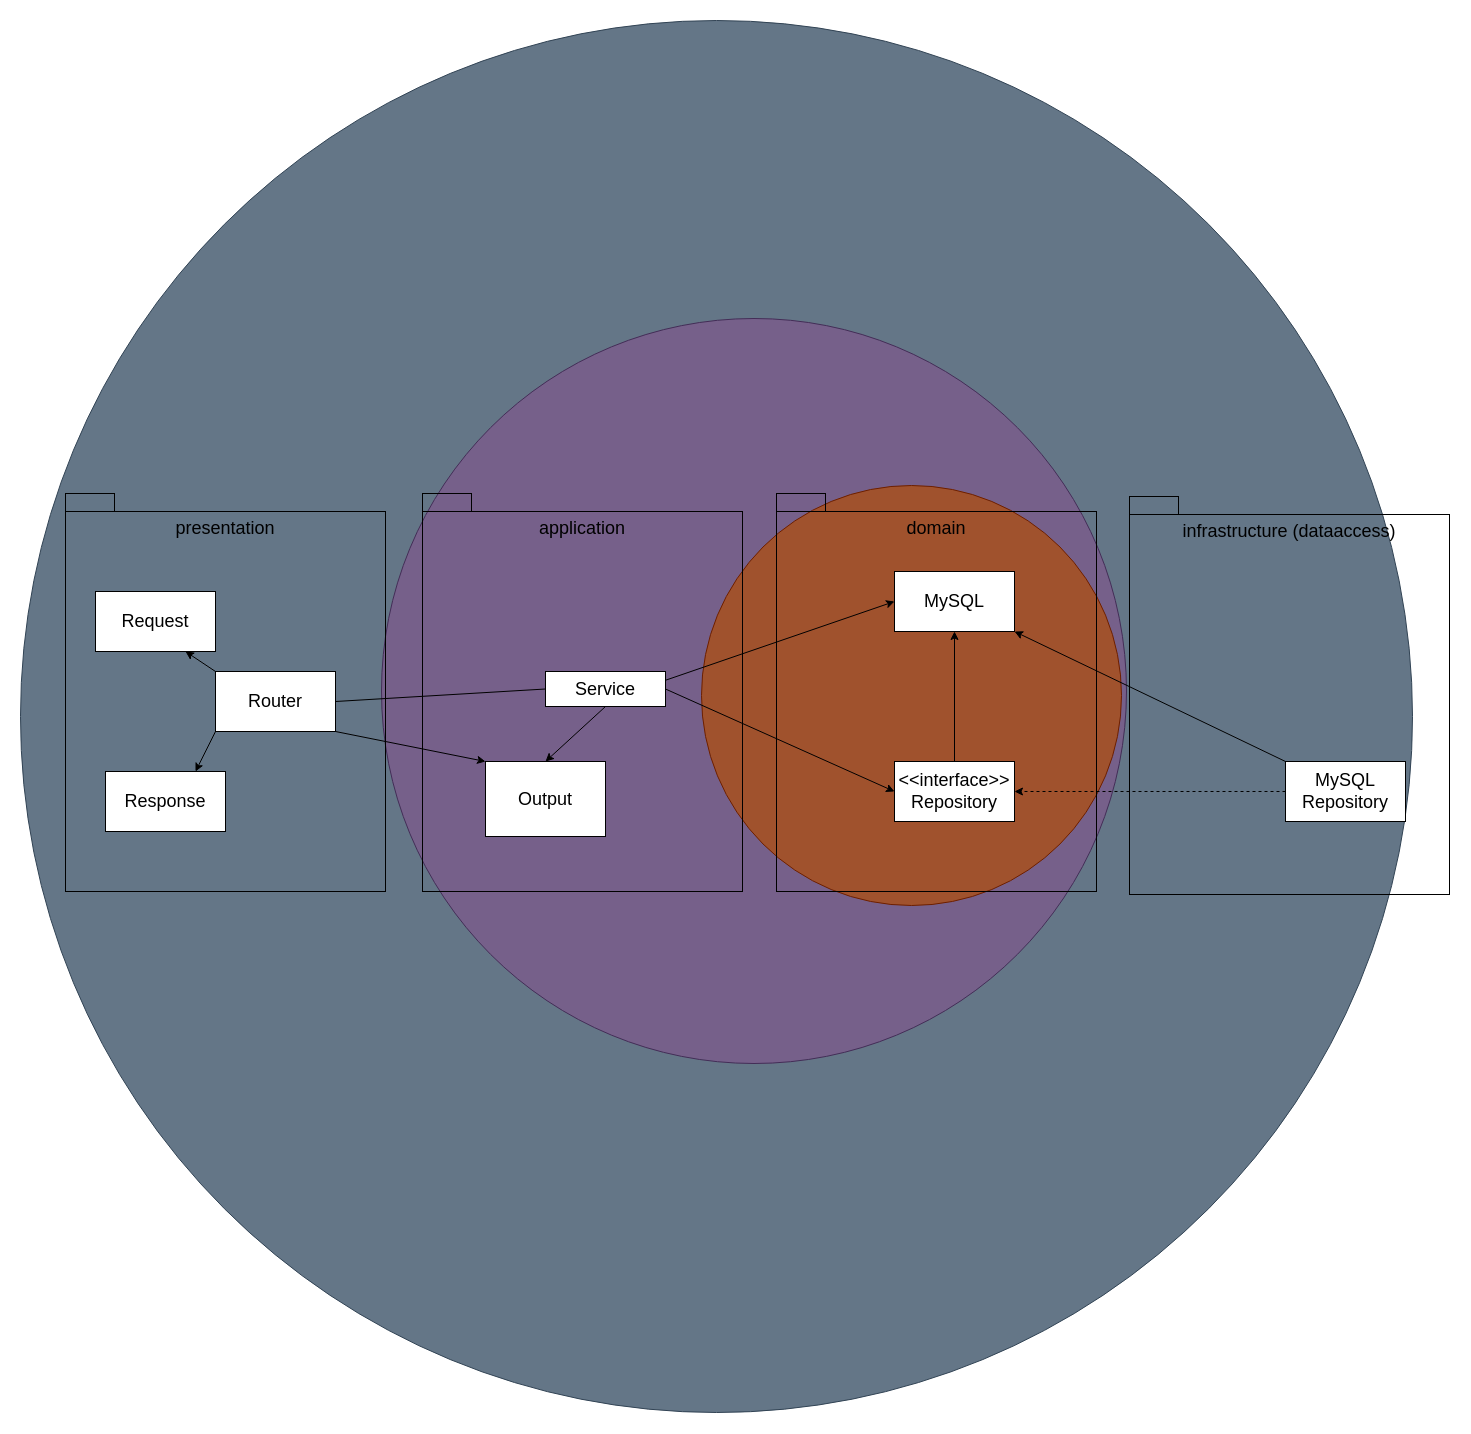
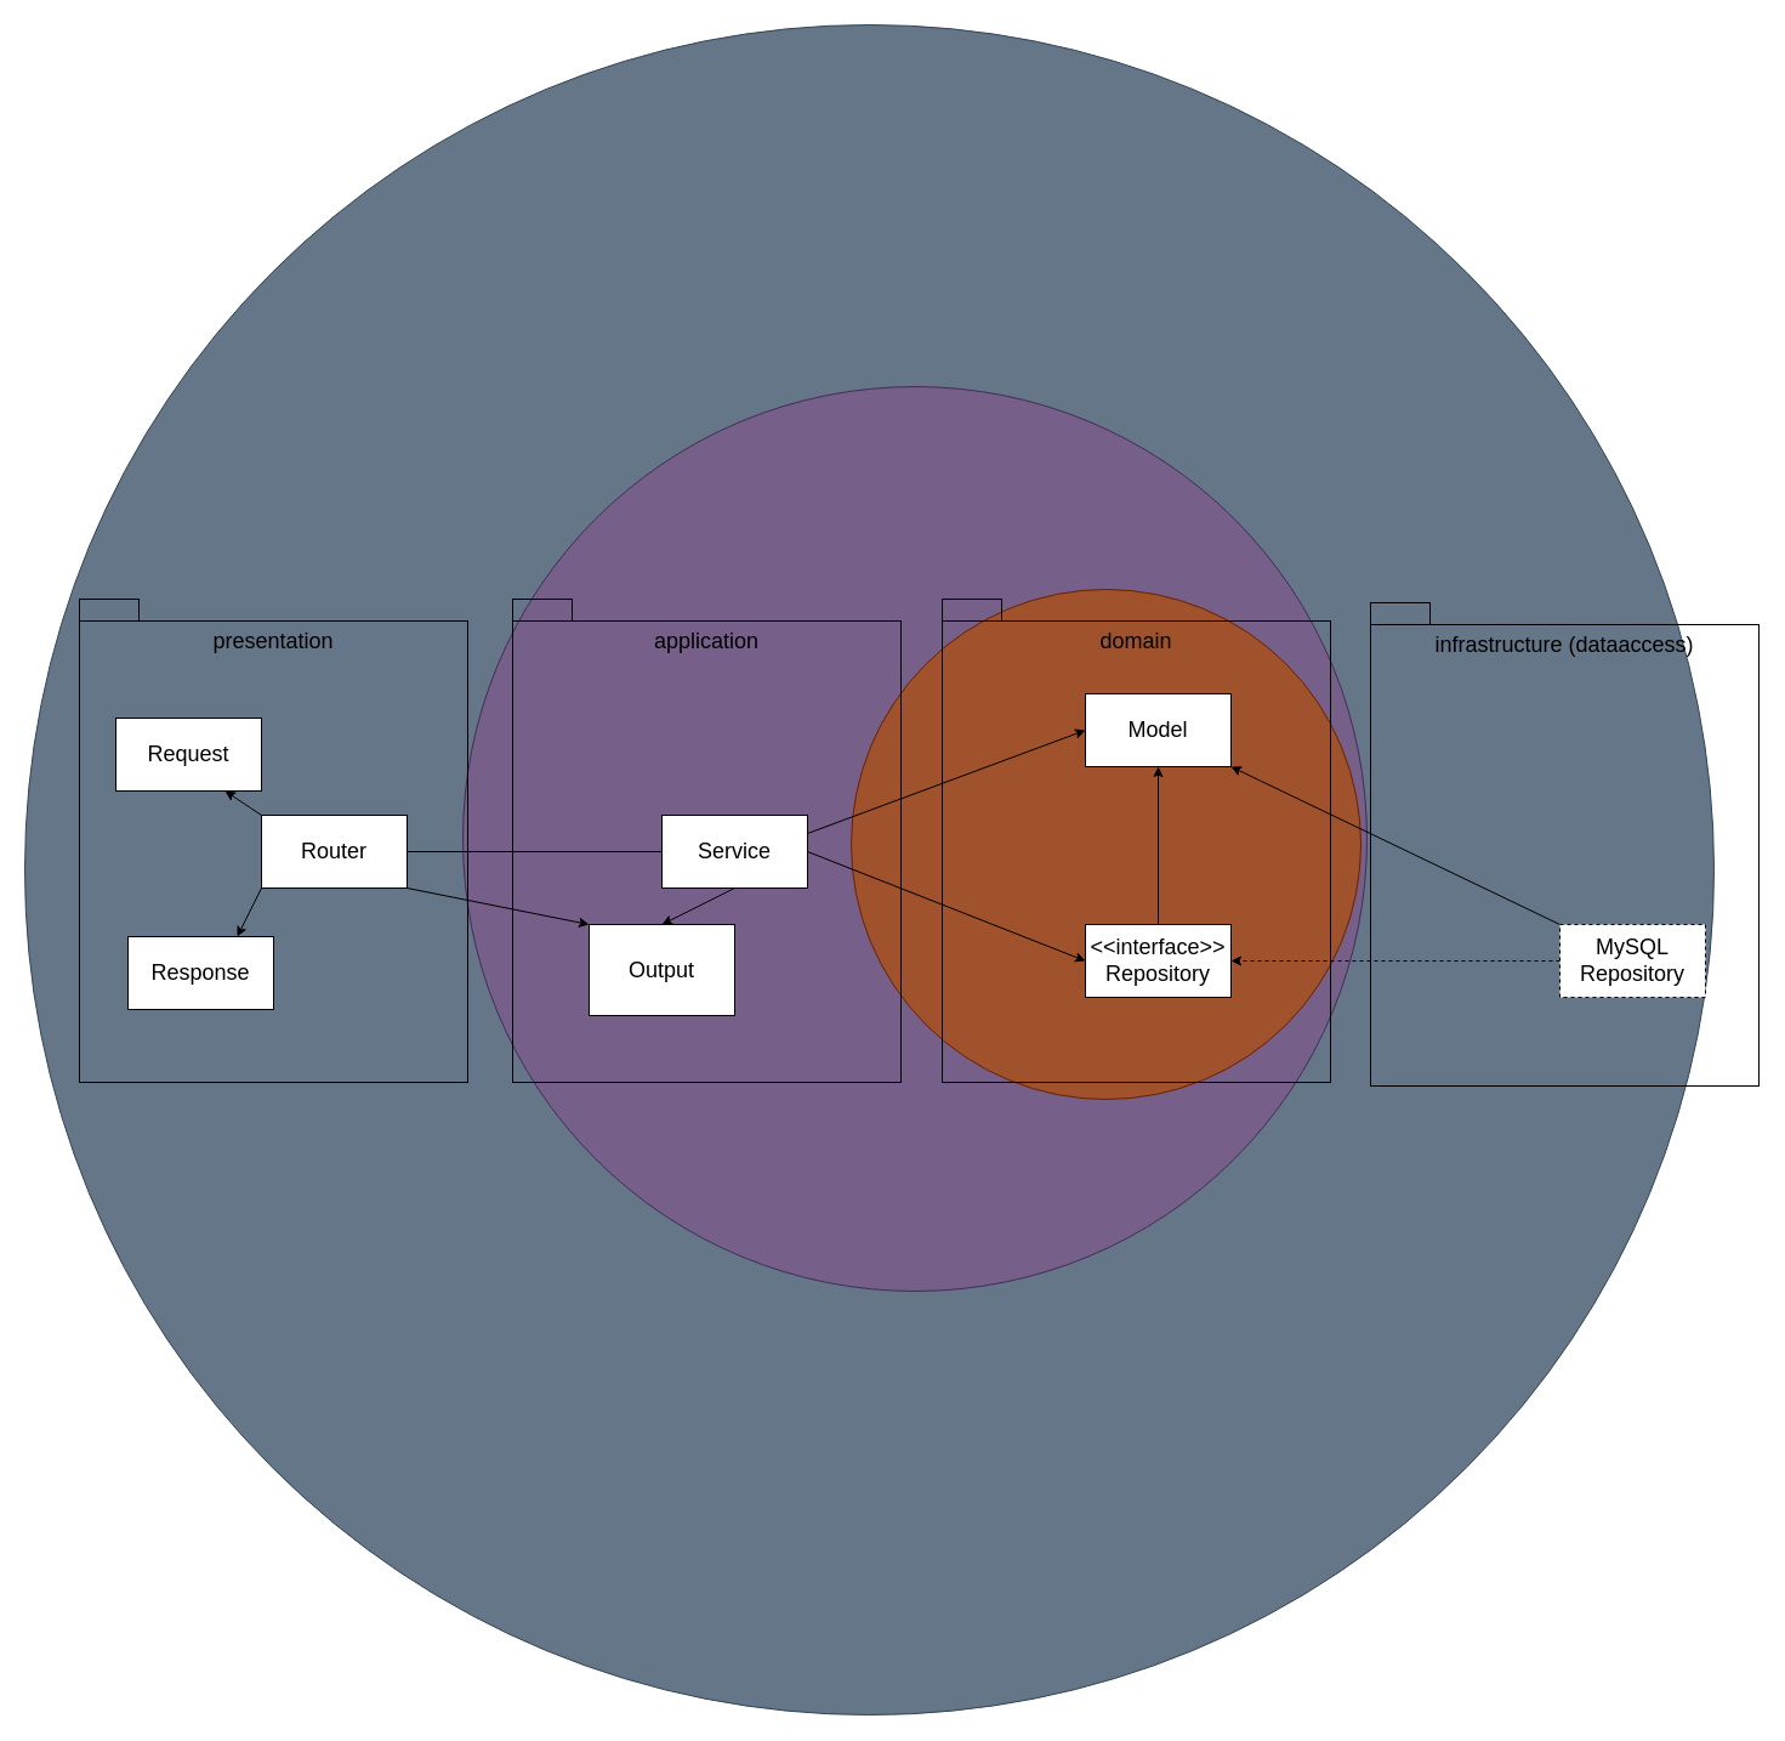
- <mxCell id="26" value="MySQL" style="rounded=0;whiteSpace=wrap;html=1;fontSize=18;" parent="1" vertex="1"><mxGeometry x="894" y="571" width="120" height="60" as="geometry" /></mxCell>
+ <mxCell id="26" value="Model" style="rounded=0;whiteSpace=wrap;html=1;fontSize=18;" parent="1" vertex="1"><mxGeometry x="894" y="571" width="120" height="60" as="geometry" /></mxCell>
- <mxCell id="12" value="Service" style="rounded=0;whiteSpace=wrap;html=1;fillColor=default;fontSize=18;" parent="1" vertex="1"><mxGeometry x="545" y="671" width="120" height="35" as="geometry" /></mxCell>
+ <mxCell id="12" value="Service" style="rounded=0;whiteSpace=wrap;html=1;fillColor=default;fontSize=18;" parent="1" vertex="1"><mxGeometry x="545" y="671" width="120" height="60" as="geometry" /></mxCell>
- <mxCell id="16" value="MySQL&lt;br&gt;Repository" style="rounded=0;whiteSpace=wrap;html=1;fillColor=default;fontSize=18;" parent="1" vertex="1"><mxGeometry x="1285" y="761" width="120" height="60" as="geometry" /></mxCell>
+ <mxCell id="16" value="MySQL&lt;br&gt;Repository" style="rounded=0;whiteSpace=wrap;html=1;fillColor=default;fontSize=18;dashed=1;" parent="1" vertex="1"><mxGeometry x="1285" y="761" width="120" height="60" as="geometry" /></mxCell>
